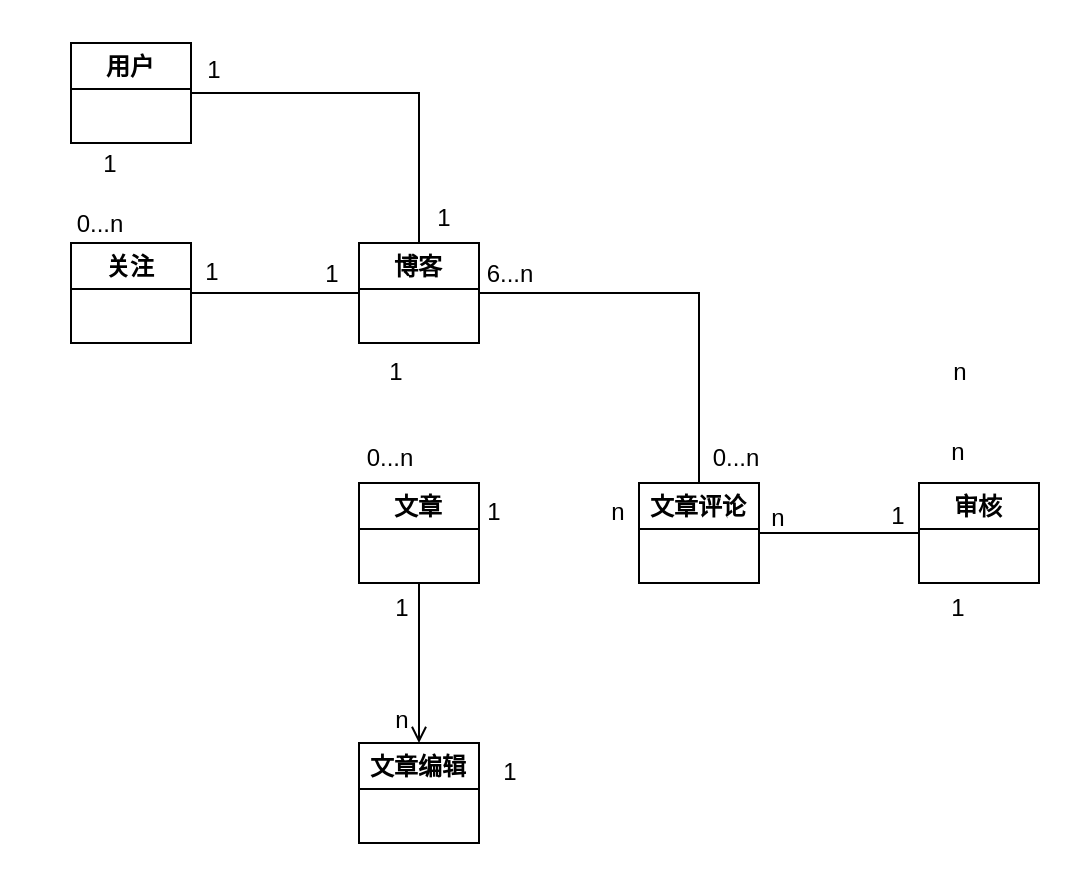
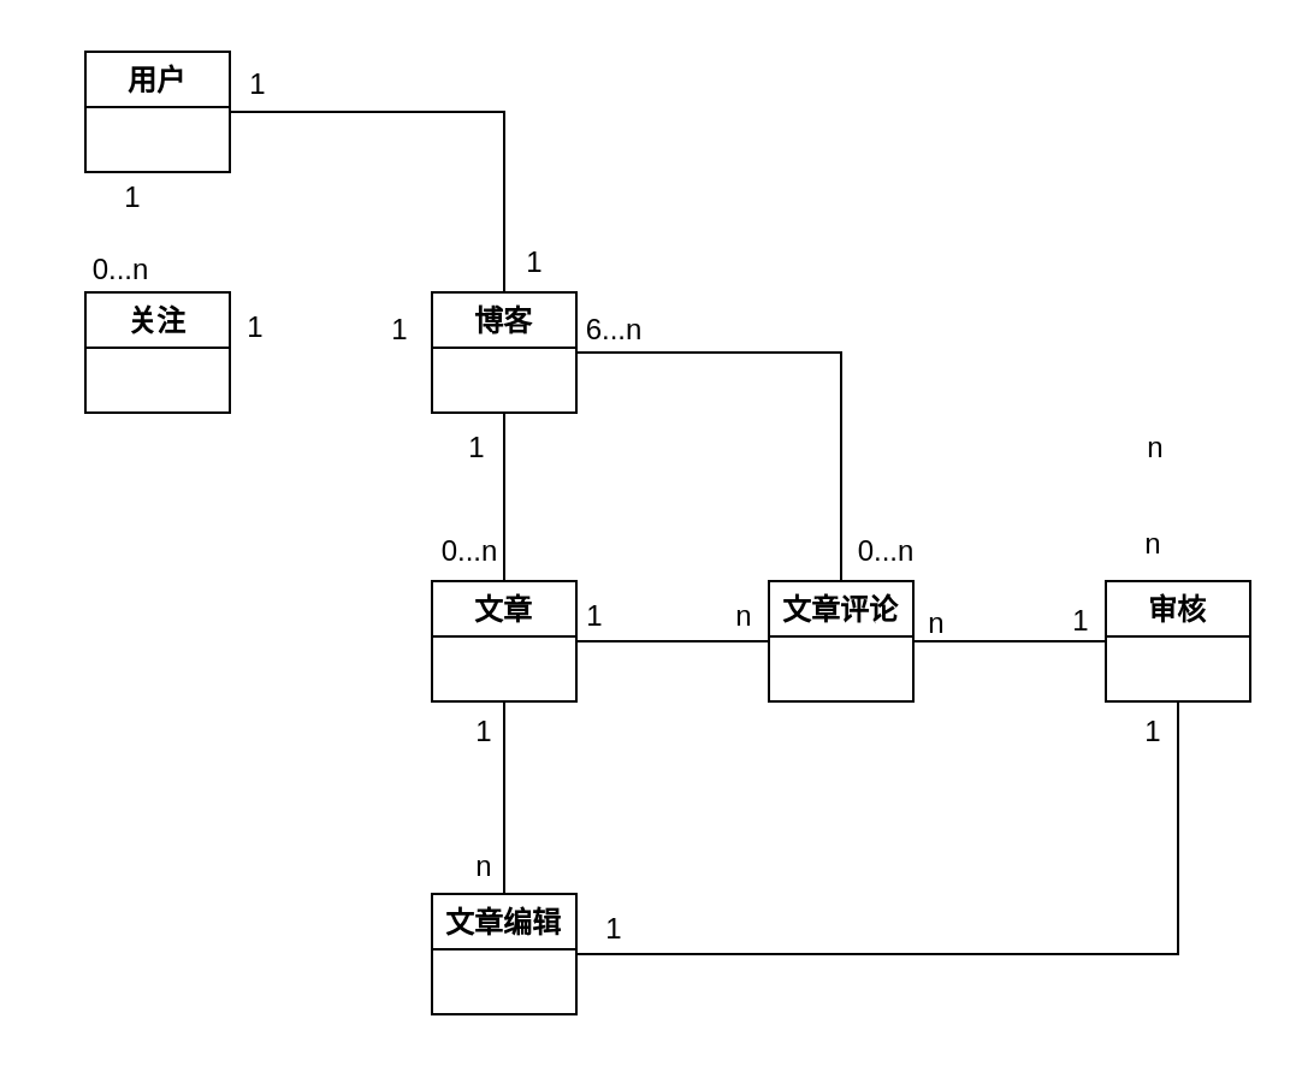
- <mxCell id="29" style="edgeStyle=orthogonalEdgeStyle;rounded=0;orthogonalLoop=1;jettySize=auto;html=1;exitX=1;exitY=0.5;exitDx=0;exitDy=0;entryX=0;entryY=0.5;entryDx=0;entryDy=0;endArrow=none;endFill=0;" edge="1" parent="1" source="30" target="4"><mxGeometry relative="1" as="geometry" /></mxCell>
+ <mxCell id="2" style="edgeStyle=orthogonalEdgeStyle;rounded=0;orthogonalLoop=1;jettySize=auto;html=1;entryX=0.5;entryY=0;entryDx=0;entryDy=0;endArrow=none;endFill=0;" edge="1" parent="1" source="4" target="14"><mxGeometry relative="1" as="geometry" /></mxCell>
+ <mxCell id="13" style="edgeStyle=orthogonalEdgeStyle;rounded=0;orthogonalLoop=1;jettySize=auto;html=1;exitX=1;exitY=0.5;exitDx=0;exitDy=0;entryX=0;entryY=0.5;entryDx=0;entryDy=0;endArrow=none;endFill=0;" edge="1" parent="1" source="14" target="8"><mxGeometry relative="1" as="geometry" /></mxCell>
- <mxCell id="12" style="edgeStyle=orthogonalEdgeStyle;rounded=0;orthogonalLoop=1;jettySize=auto;html=1;exitX=0.5;exitY=1;exitDx=0;exitDy=0;entryX=0.5;entryY=0;entryDx=0;entryDy=0;endArrow=open;endFill=0;" edge="1" parent="1" source="14" target="6"><mxGeometry relative="1" as="geometry" /></mxCell>
+ <mxCell id="12" style="edgeStyle=orthogonalEdgeStyle;rounded=0;orthogonalLoop=1;jettySize=auto;html=1;exitX=0.5;exitY=1;exitDx=0;exitDy=0;entryX=0.5;entryY=0;entryDx=0;entryDy=0;endArrow=none;endFill=0;" edge="1" parent="1" source="14" target="6"><mxGeometry relative="1" as="geometry" /></mxCell>
+ <mxCell id="5" style="edgeStyle=orthogonalEdgeStyle;rounded=0;orthogonalLoop=1;jettySize=auto;html=1;exitX=1;exitY=0.5;exitDx=0;exitDy=0;entryX=0.5;entryY=1;entryDx=0;entryDy=0;endArrow=none;endFill=0;" edge="1" parent="1" source="6" target="10"><mxGeometry relative="1" as="geometry" /></mxCell>
